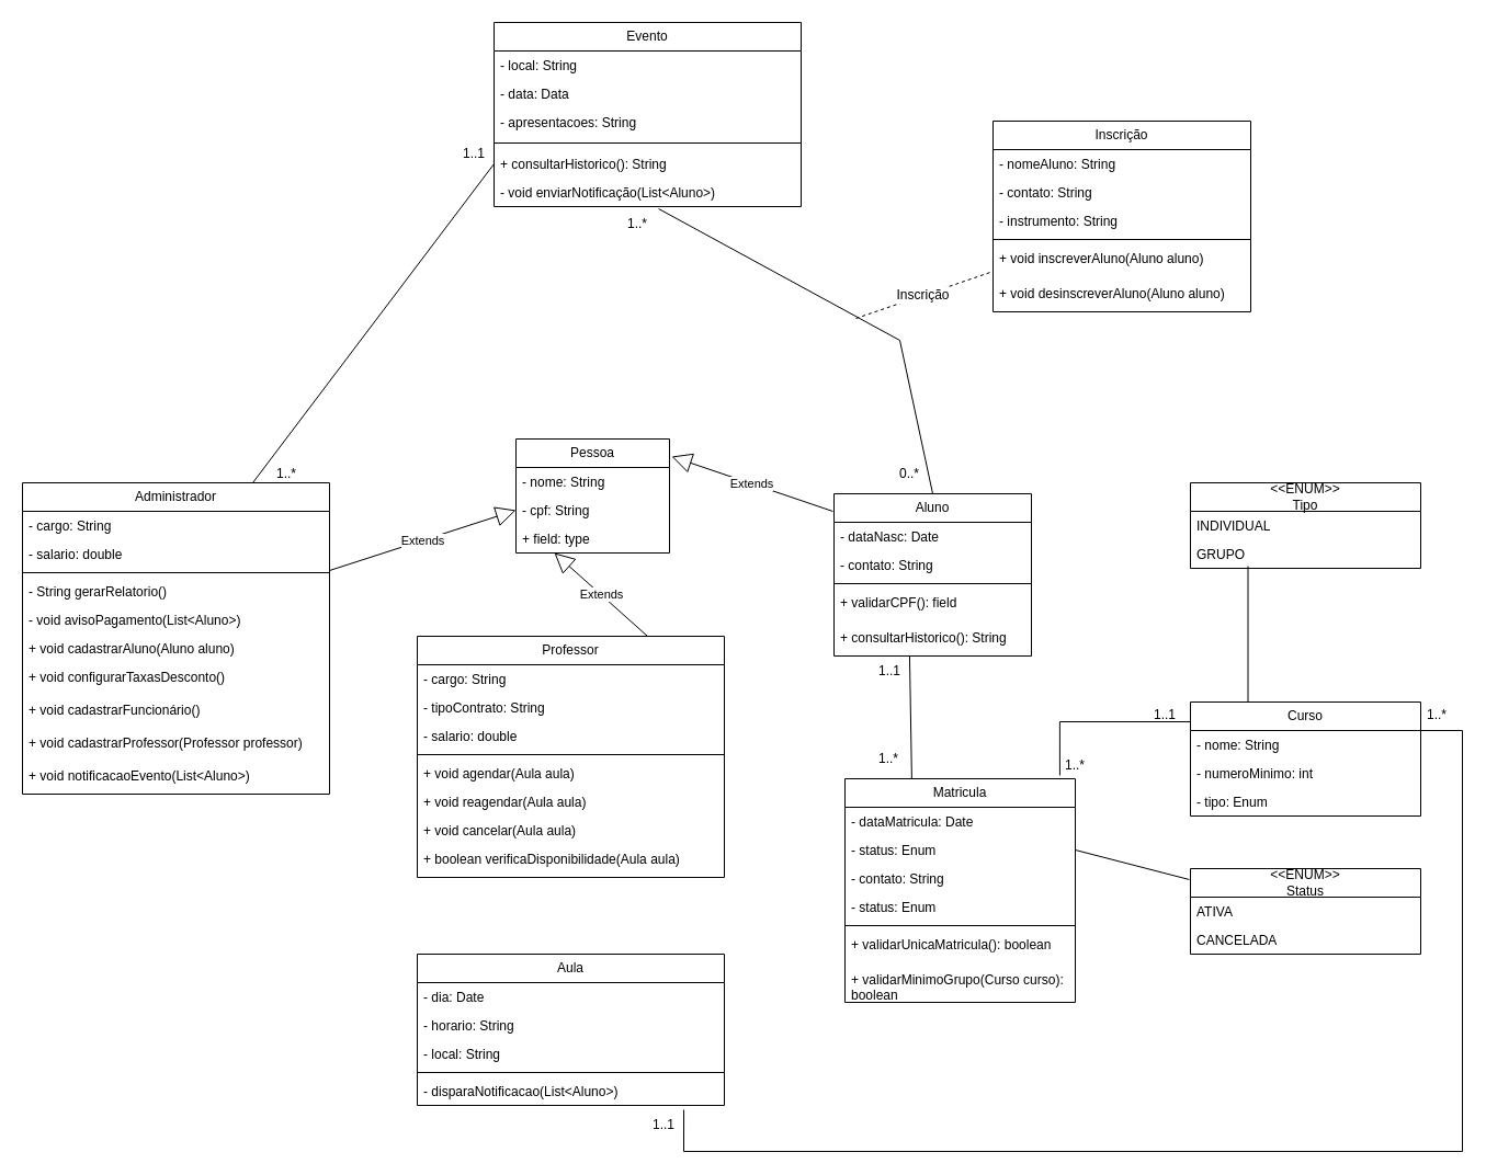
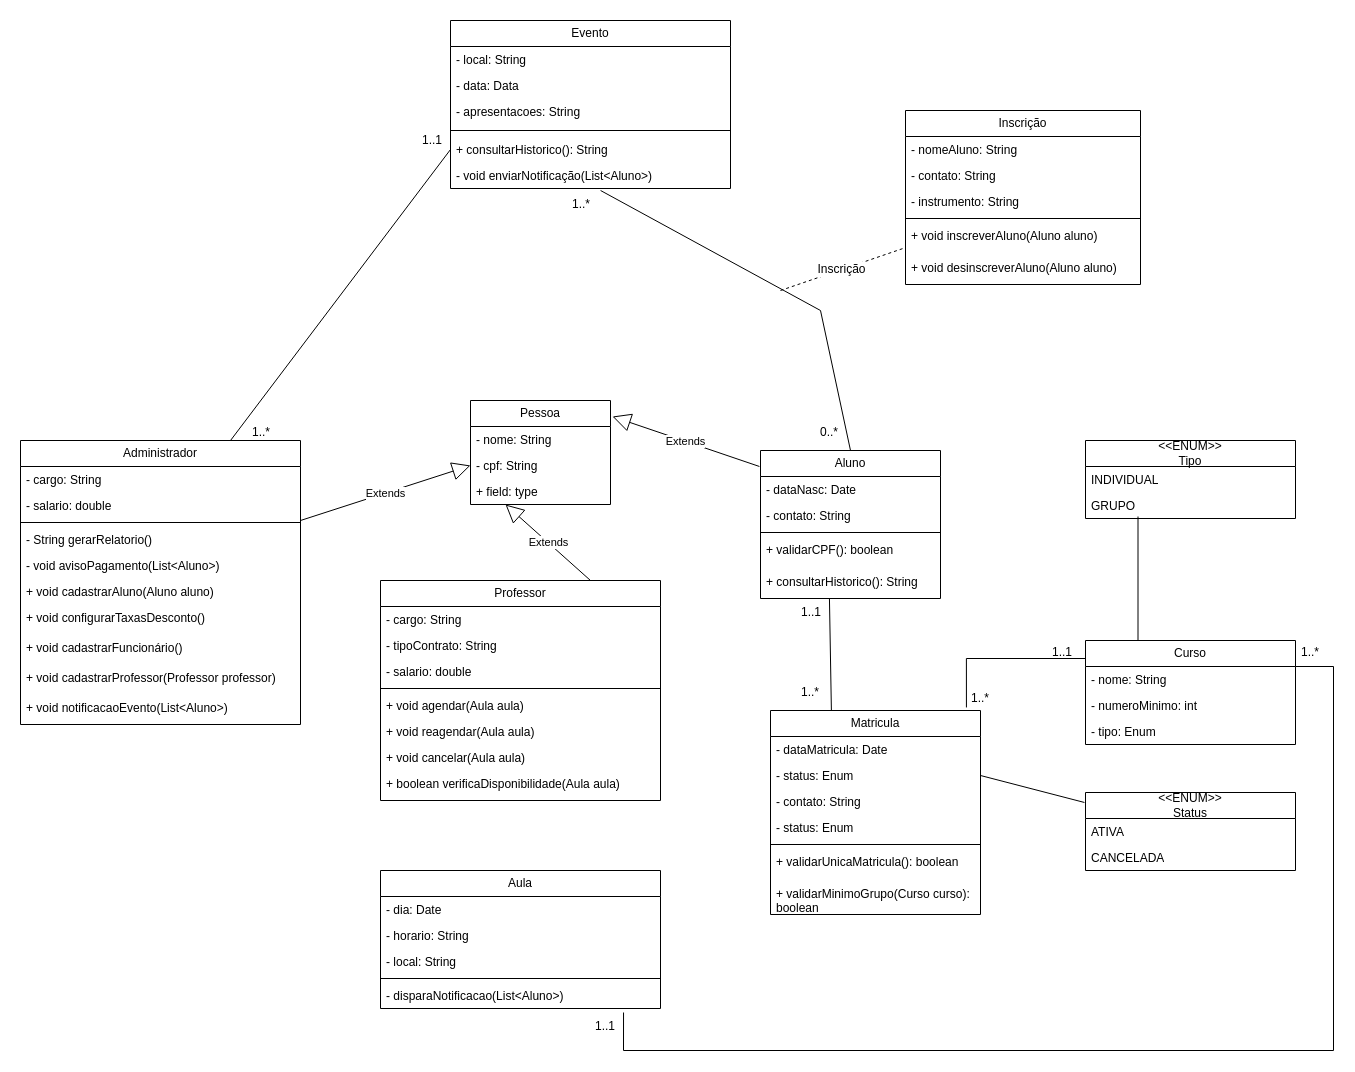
- <mxCell id="6" value="&lt;div&gt;+ validarCPF(): field&lt;/div&gt;" style="text;strokeColor=none;fillColor=none;align=left;verticalAlign=top;spacingLeft=4;spacingRight=4;overflow=hidden;rotatable=0;points=[[0,0.5],[1,0.5]];portConstraint=eastwest;whiteSpace=wrap;html=1;" parent="2" vertex="1"><mxGeometry y="86" width="180" height="32" as="geometry" /></mxCell>
+ <mxCell id="6" value="&lt;div&gt;+ validarCPF(): boolean&lt;/div&gt;" style="text;strokeColor=none;fillColor=none;align=left;verticalAlign=top;spacingLeft=4;spacingRight=4;overflow=hidden;rotatable=0;points=[[0,0.5],[1,0.5]];portConstraint=eastwest;whiteSpace=wrap;html=1;" parent="2" vertex="1"><mxGeometry y="86" width="180" height="32" as="geometry" /></mxCell>
